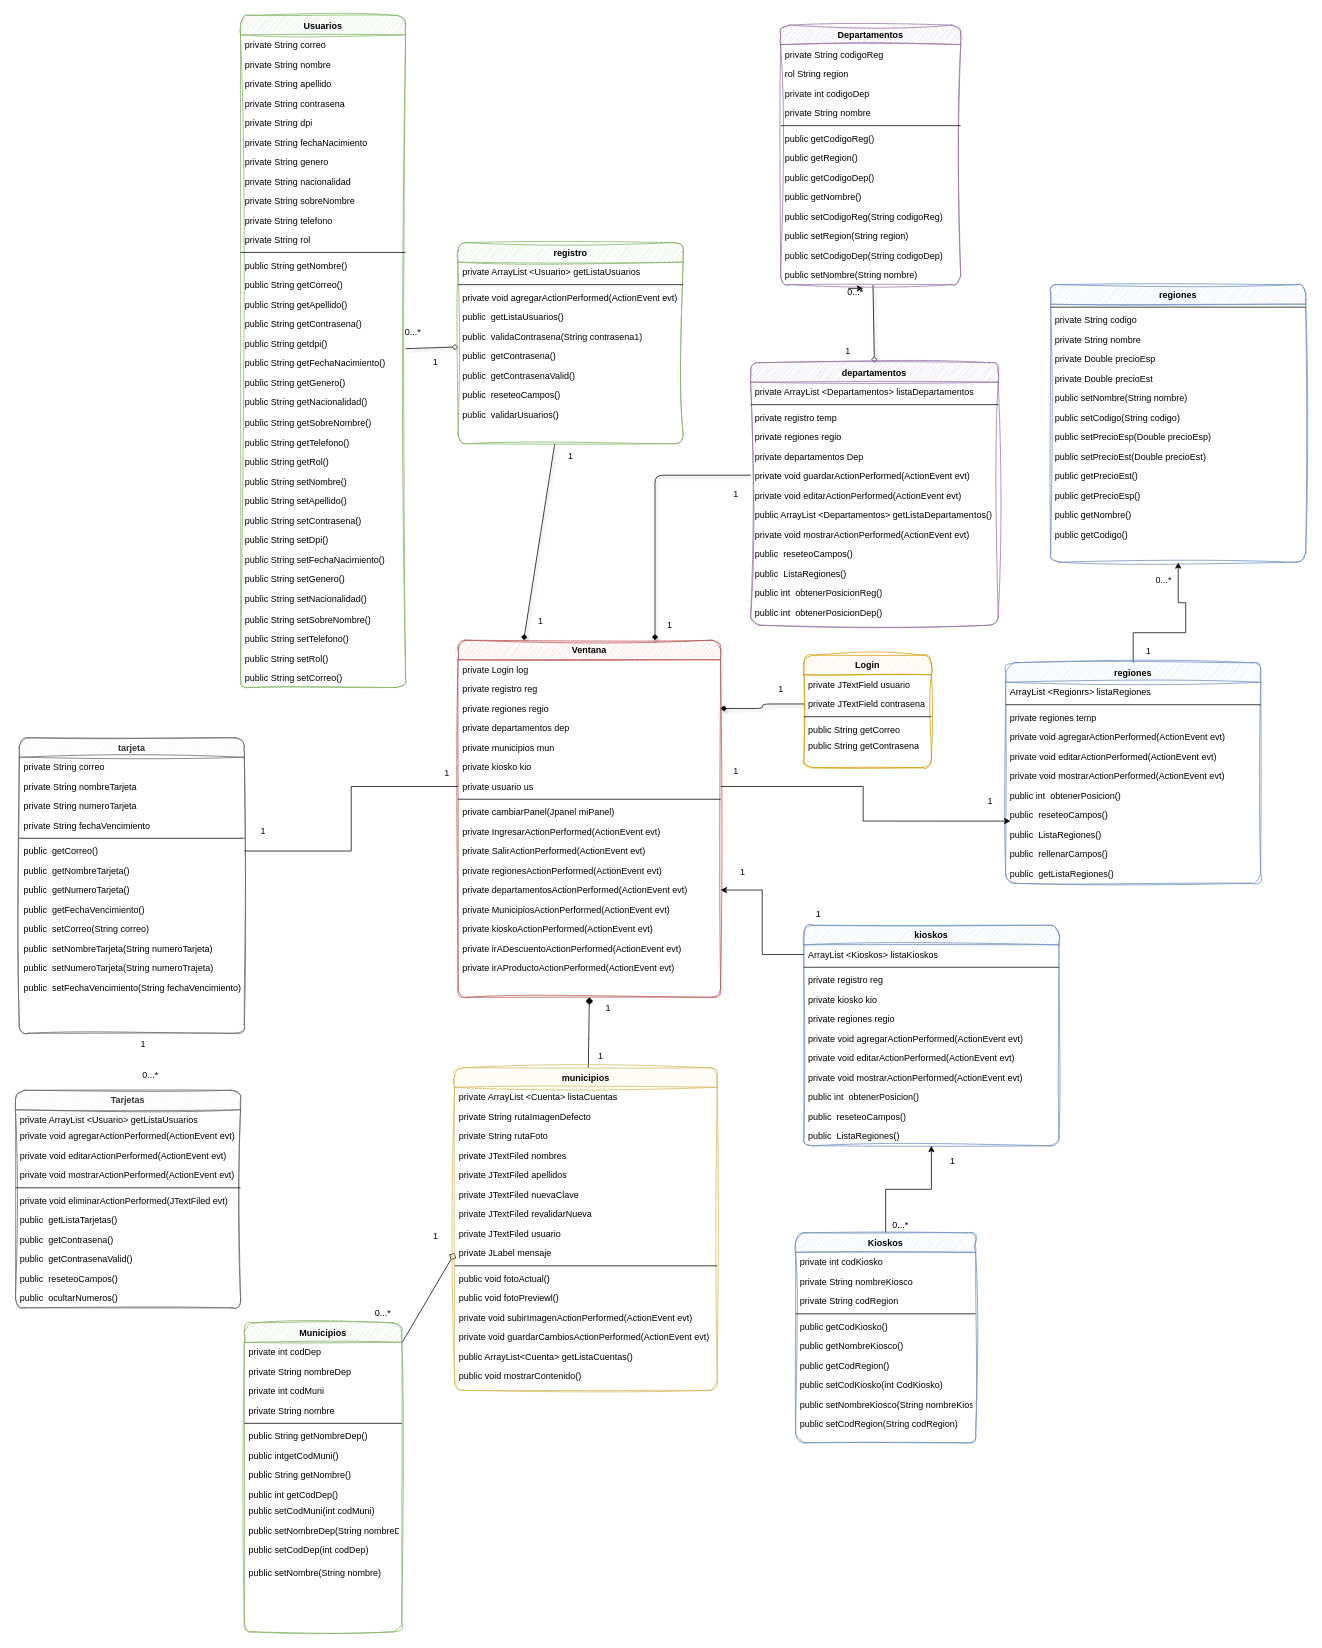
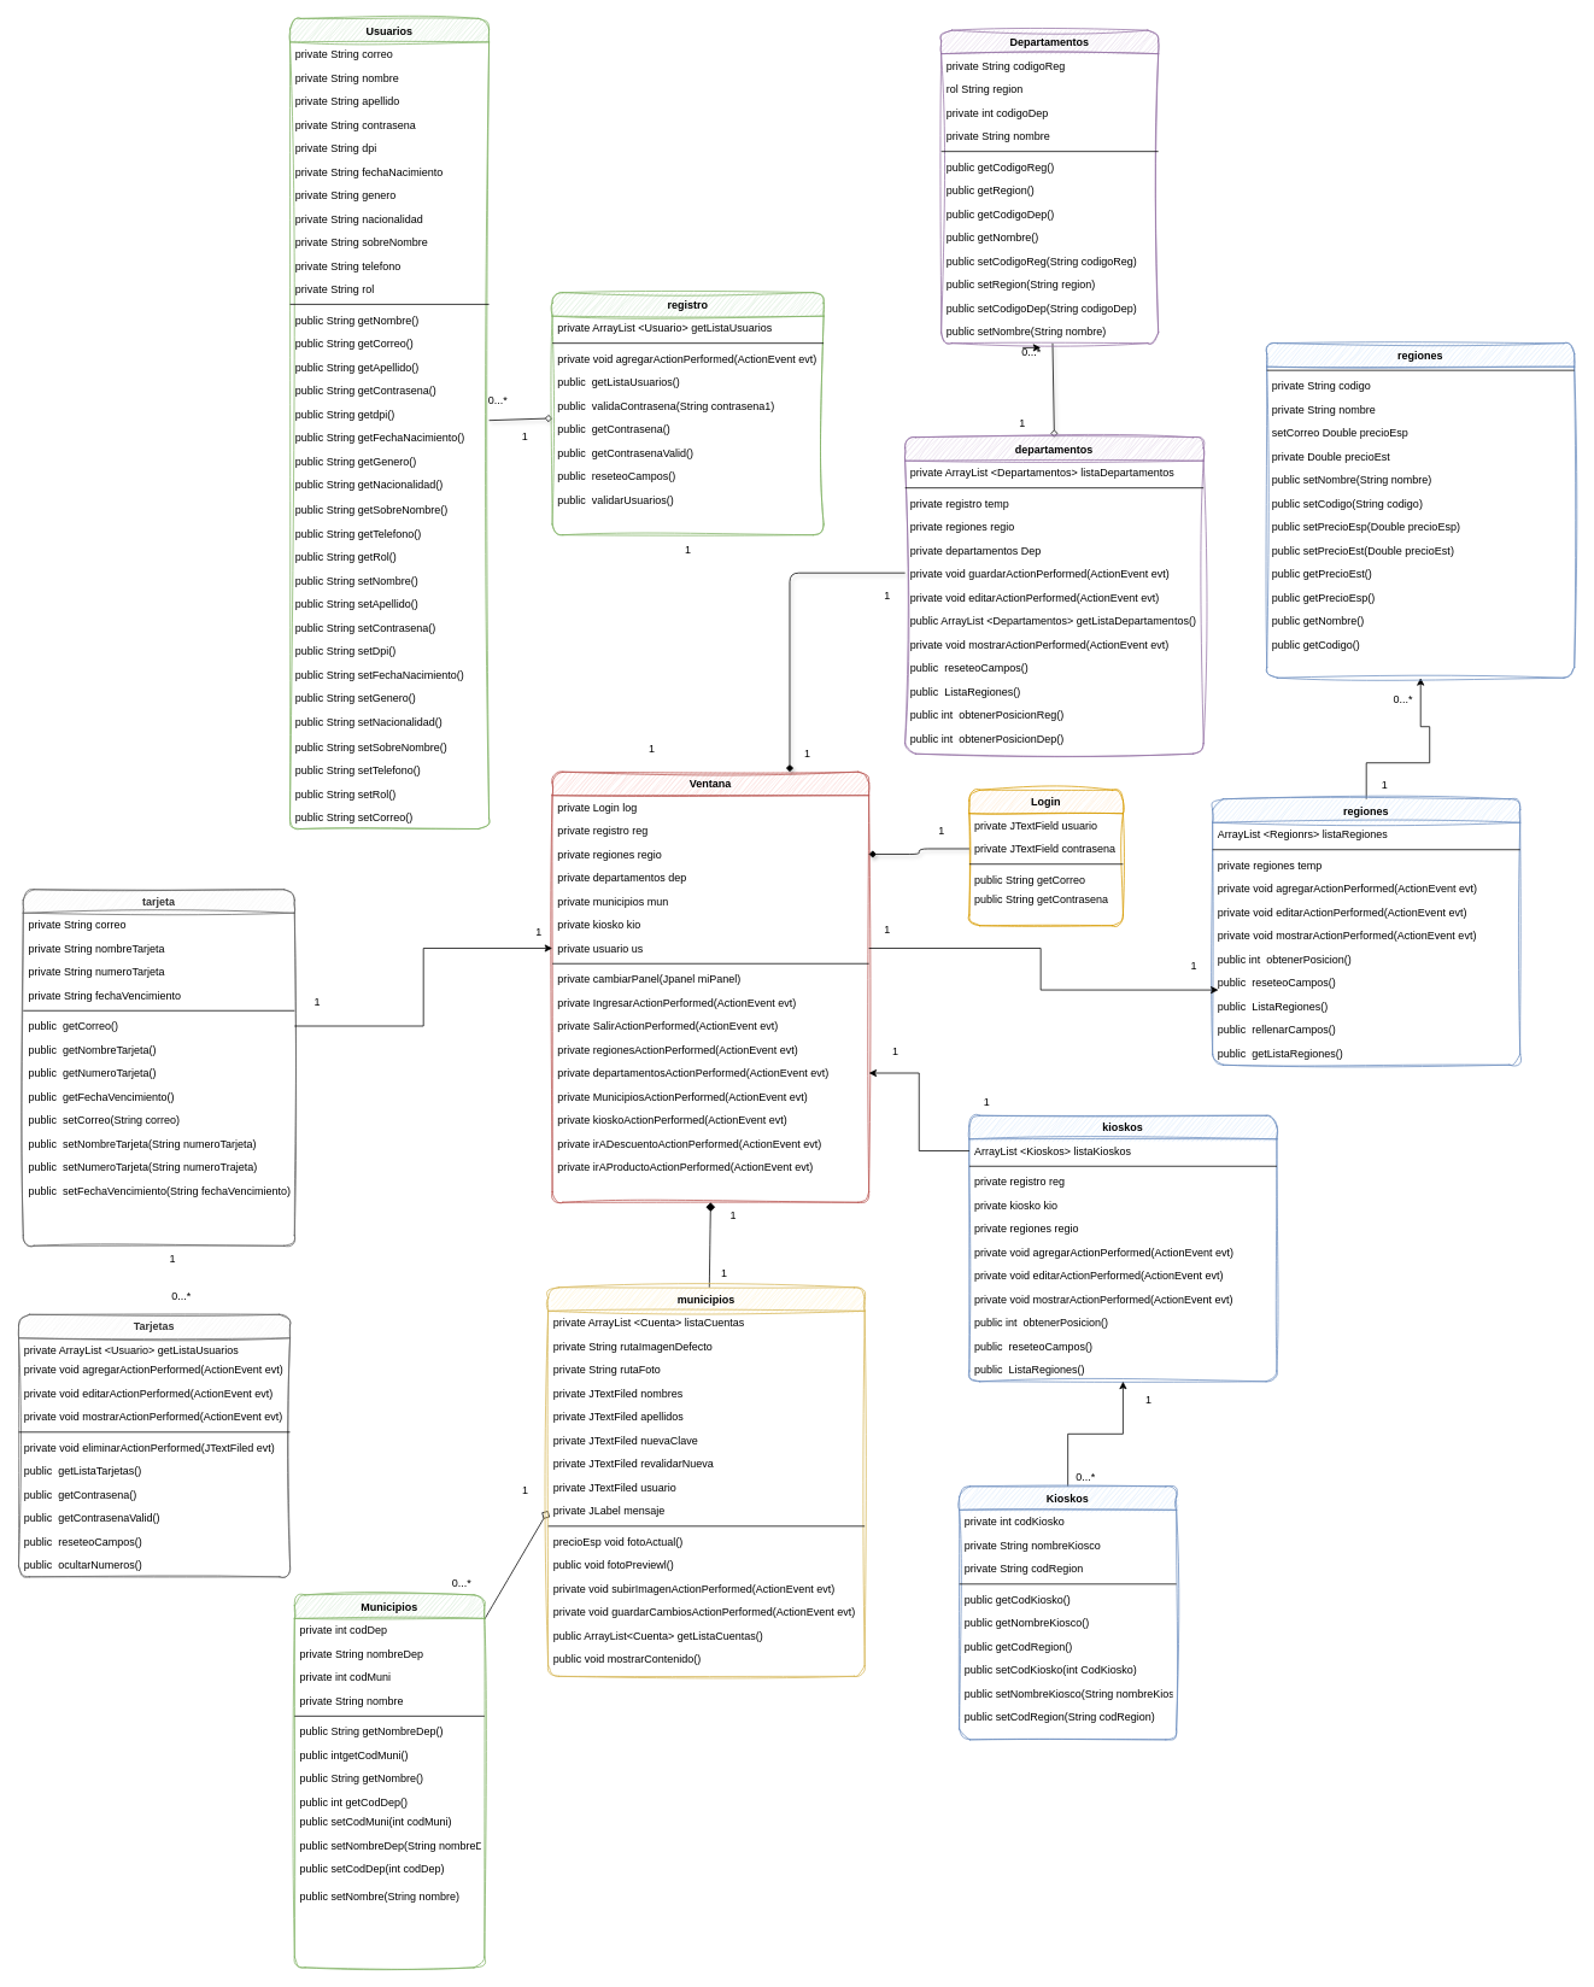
- <mxCell id="188" value="private Double precioEsp" style="text;align=left;verticalAlign=top;spacingLeft=4;spacingRight=4;overflow=hidden;rotatable=0;points=[[0,0.5],[1,0.5]];portConstraint=eastwest;" vertex="1" parent="184"><mxGeometry y="86" width="340" height="26" as="geometry" /></mxCell>
+ <mxCell id="188" value="setCorreo Double precioEsp" style="text;align=left;verticalAlign=top;spacingLeft=4;spacingRight=4;overflow=hidden;rotatable=0;points=[[0,0.5],[1,0.5]];portConstraint=eastwest;" vertex="1" parent="184"><mxGeometry y="86" width="340" height="26" as="geometry" /></mxCell>
- <mxCell id="53" style="rounded=1;orthogonalLoop=1;jettySize=auto;html=1;entryX=0.25;entryY=0;entryDx=0;entryDy=0;endArrow=diamond;endFill=1;shadow=1;" edge="1" parent="1" source="54" target="64"><mxGeometry relative="1" as="geometry" /></mxCell>
- <mxCell id="212" style="edgeStyle=orthogonalEdgeStyle;rounded=0;orthogonalLoop=1;jettySize=auto;html=1;exitX=1;exitY=0.5;exitDx=0;exitDy=0;entryX=0;entryY=0.5;entryDx=0;entryDy=0;endArrow=none;" edge="1" parent="1" source="204" target="71"><mxGeometry relative="1" as="geometry" /></mxCell>
+ <mxCell id="212" style="edgeStyle=orthogonalEdgeStyle;rounded=0;orthogonalLoop=1;jettySize=auto;html=1;exitX=1;exitY=0.5;exitDx=0;exitDy=0;entryX=0;entryY=0.5;entryDx=0;entryDy=0;" edge="1" parent="1" source="204" target="71"><mxGeometry relative="1" as="geometry" /></mxCell>
- <mxCell id="145" value="public void fotoActual()" style="text;align=left;verticalAlign=top;spacingLeft=4;spacingRight=4;overflow=hidden;rotatable=0;points=[[0,0.5],[1,0.5]];portConstraint=eastwest;" vertex="1" parent="134"><mxGeometry y="268" width="350" height="26" as="geometry" /></mxCell>
+ <mxCell id="145" value="precioEsp void fotoActual()" style="text;align=left;verticalAlign=top;spacingLeft=4;spacingRight=4;overflow=hidden;rotatable=0;points=[[0,0.5],[1,0.5]];portConstraint=eastwest;" vertex="1" parent="134"><mxGeometry y="268" width="350" height="26" as="geometry" /></mxCell>
